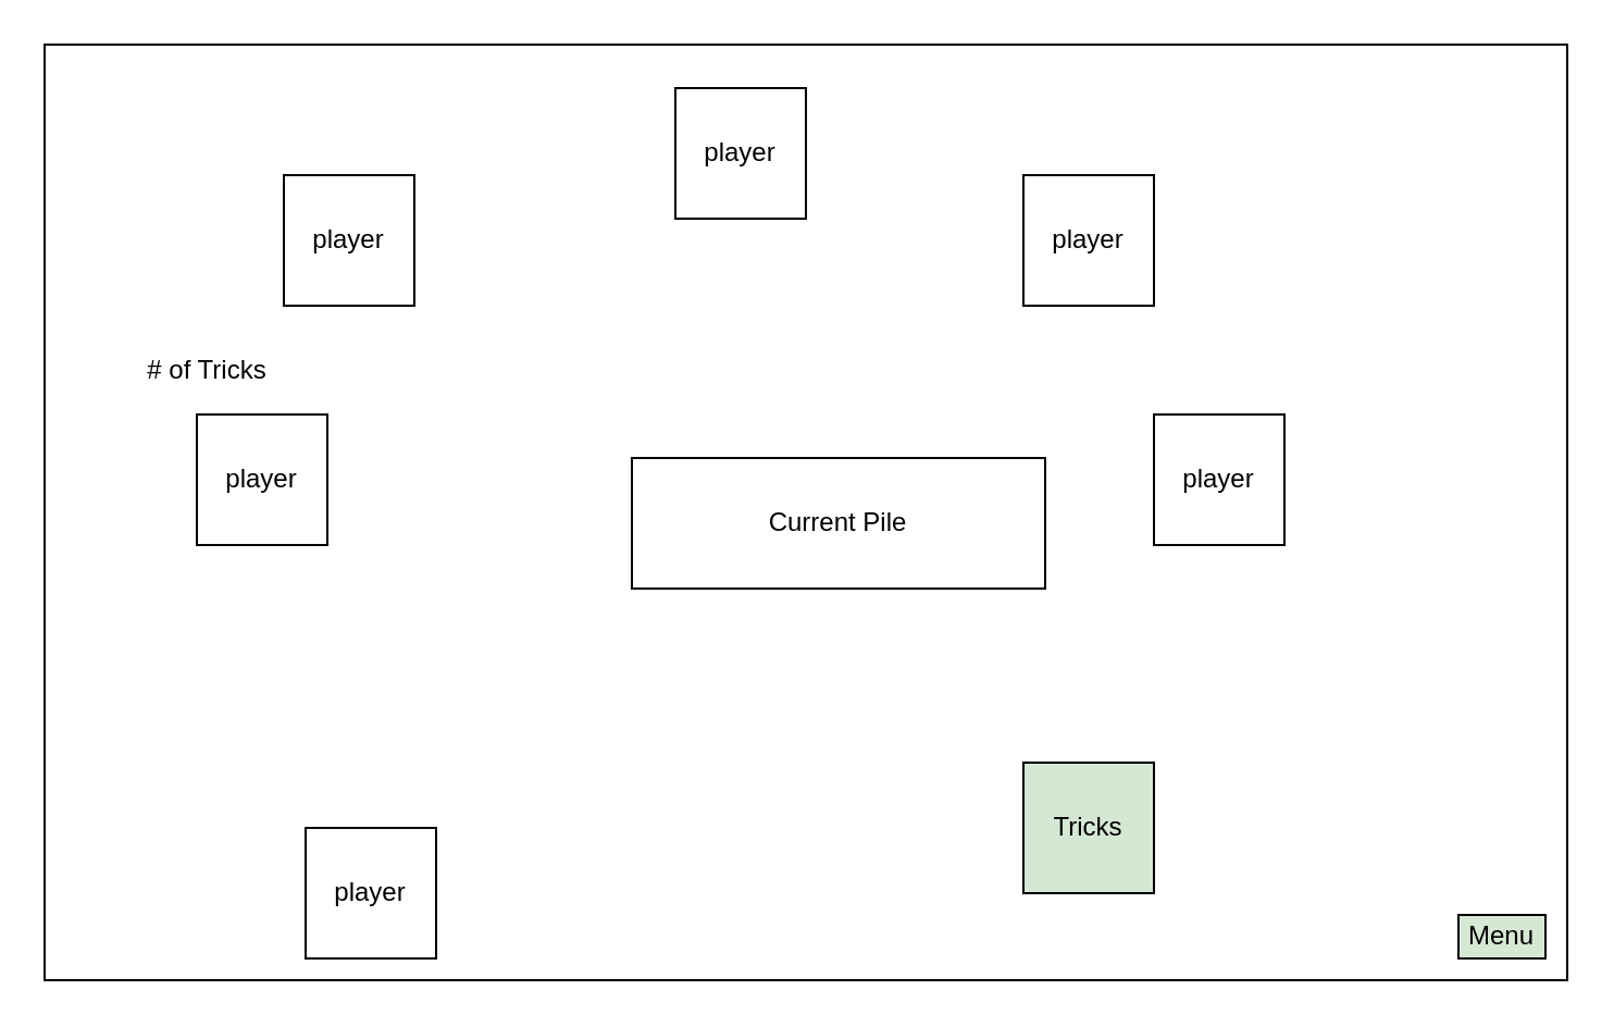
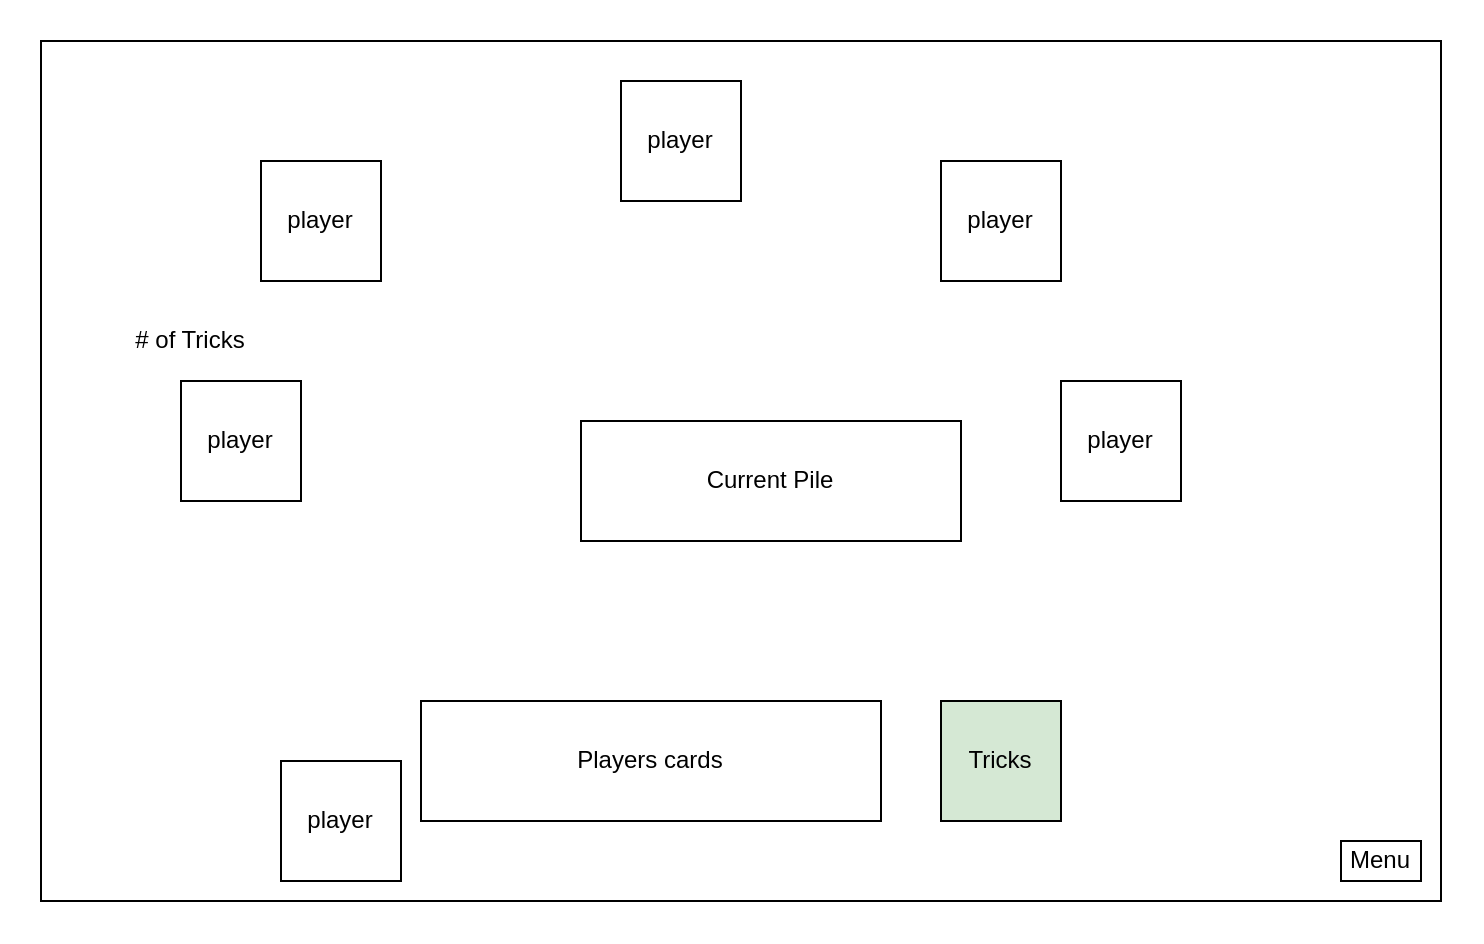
+ <mxCell id="4" value="Players cards" style="rounded=0;whiteSpace=wrap;html=1;" parent="1" vertex="1"><mxGeometry x="210" y="350" width="230" height="60" as="geometry" /></mxCell>
- <mxCell id="13" value="Menu" style="rounded=0;whiteSpace=wrap;html=1;fillColor=#d5e8d4;" vertex="1" parent="1"><mxGeometry x="670" y="420" width="40" height="20" as="geometry" /></mxCell>
+ <mxCell id="13" value="Menu" style="rounded=0;whiteSpace=wrap;html=1;" vertex="1" parent="1"><mxGeometry x="670" y="420" width="40" height="20" as="geometry" /></mxCell>
